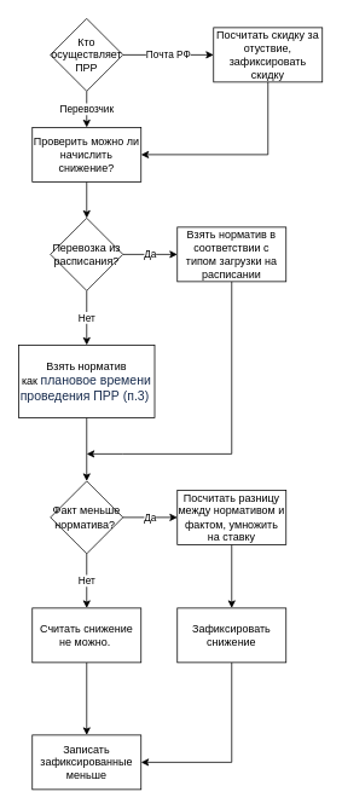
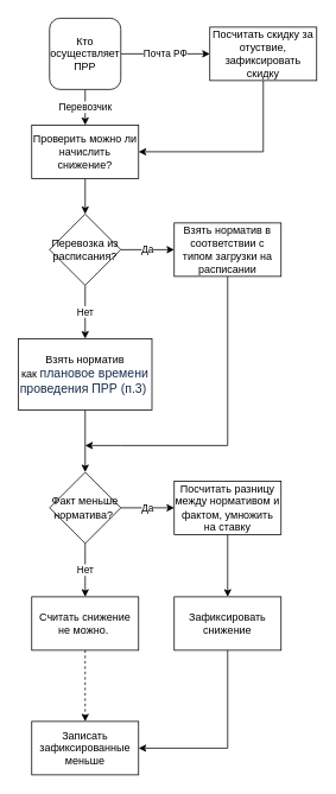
- <mxCell id="4" value="Кто осуществляет ПРР" style="rhombus;whiteSpace=wrap;html=1;" vertex="1" parent="1"><mxGeometry x="55" y="20" width="80" height="80" as="geometry" /></mxCell>
+ <mxCell id="4" value="Кто осуществляет ПРР" style="whiteSpace=wrap;html=1;rounded=1;" vertex="1" parent="1"><mxGeometry x="55" y="20" width="80" height="80" as="geometry" /></mxCell>
- <mxCell id="19" value="" style="edgeStyle=orthogonalEdgeStyle;rounded=0;orthogonalLoop=1;jettySize=auto;html=1;" edge="1" parent="1" source="20" target="23"><mxGeometry relative="1" as="geometry" /></mxCell>
+ <mxCell id="19" value="" style="edgeStyle=orthogonalEdgeStyle;rounded=0;orthogonalLoop=1;jettySize=auto;html=1;dashed=1;" edge="1" parent="1" source="20" target="23"><mxGeometry relative="1" as="geometry" /></mxCell>
